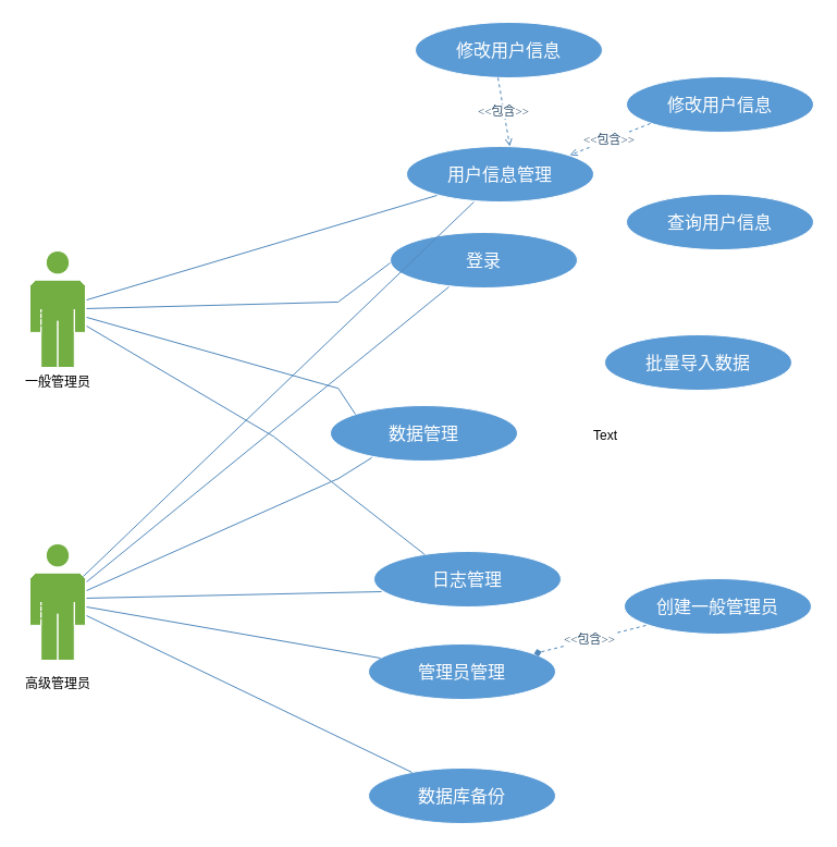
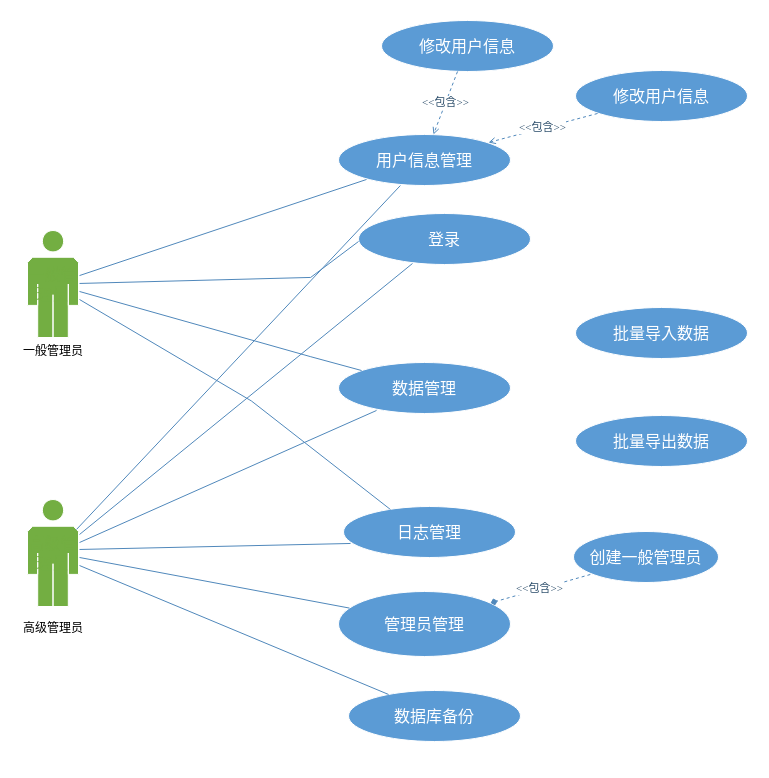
- <mxCell id="8" value="&lt;font style=&quot;font-size:16px;font-family:SimSun;color:#ffffff;direction:ltr;letter-spacing:0px;line-height:120%;opacity:1&quot;&gt;用户信息管理&lt;br/&gt;&lt;/font&gt;" style="verticalAlign=middle;align=center;vsdxID=7;fillColor=#5b9bd5;gradientColor=none;shape=stencil(vVHLDsIgEPwajiQI6RfU+h8bu22JCGRB2/69kG1iazx58DazM/vIjjBtmiCi0CplCjecbZ8nYc5Ca+snJJsLEqYTph0C4Ujh4XvmEaqzont41gkL96naodXKrGF6YSfQtUi0OXXDVlqPfJNP6usotUhYbJIUMmQb/GGrAxpRljVycDBuc1hKM2LclX8/7H9nFfB+82Cd45T2+mcspcSRmu4F);strokeColor=#ffffff;labelBackgroundColor=none;rounded=0;html=1;whiteSpace=wrap;" parent="1" vertex="1"><mxGeometry x="373" y="134" width="172" height="51" as="geometry" /></mxCell>
+ <mxCell id="8" value="&lt;font style=&quot;font-size:16px;font-family:SimSun;color:#ffffff;direction:ltr;letter-spacing:0px;line-height:120%;opacity:1&quot;&gt;用户信息管理&lt;br/&gt;&lt;/font&gt;" style="verticalAlign=middle;align=center;vsdxID=7;fillColor=#5b9bd5;gradientColor=none;shape=stencil(vVHLDsIgEPwajiQI6RfU+h8bu22JCGRB2/69kG1iazx58DazM/vIjjBtmiCi0CplCjecbZ8nYc5Ca+snJJsLEqYTph0C4Ujh4XvmEaqzont41gkL96naodXKrGF6YSfQtUi0OXXDVlqPfJNP6usotUhYbJIUMmQb/GGrAxpRljVycDBuc1hKM2LclX8/7H9nFfB+82Cd45T2+mcspcSRmu4F);strokeColor=#ffffff;labelBackgroundColor=none;rounded=0;html=1;whiteSpace=wrap;" parent="1" vertex="1"><mxGeometry x="338" y="134" width="172" height="51" as="geometry" /></mxCell>
- <mxCell id="11" value="&lt;font style=&quot;font-size:16px;font-family:SimSun;color:#ffffff;direction:ltr;letter-spacing:0px;line-height:120%;opacity:1&quot;&gt;查询用户信息&lt;br/&gt;&lt;/font&gt;" style="verticalAlign=middle;align=center;vsdxID=10;fillColor=#5b9bd5;gradientColor=none;shape=stencil(vVHLDsIgEPwajiQI6RfU+h8bu22JCGRB2/69kG1iazx58DazM/vIjjBtmiCi0CplCjecbZ8nYc5Ca+snJJsLEqYTph0C4Ujh4XvmEaqzont41gkL96naodXKrGF6YSfQtUi0OXXDVlqPfJNP6usotUhYbJIUMmQb/GGrAxpRljVycDBuc1hKM2LclX8/7H9nFfB+82Cd45T2+mcspcSRmu4F);strokeColor=#ffffff;labelBackgroundColor=none;rounded=0;html=1;whiteSpace=wrap;" parent="1" vertex="1"><mxGeometry x="575" y="178" width="172" height="51" as="geometry" /></mxCell>
- <mxCell id="12" value="&lt;font style=&quot;font-size:16px;font-family:SimSun;color:#ffffff;direction:ltr;letter-spacing:0px;line-height:120%;opacity:1&quot;&gt;批量导入数据&lt;br/&gt;&lt;/font&gt;" style="verticalAlign=middle;align=center;vsdxID=14;fillColor=#5b9bd5;gradientColor=none;shape=stencil(vVHLDsIgEPwajiQI6RfU+h8bu22JCGRB2/69kG1iazx58DazM/vIjjBtmiCi0CplCjecbZ8nYc5Ca+snJJsLEqYTph0C4Ujh4XvmEaqzont41gkL96naodXKrGF6YSfQtUi0OXXDVlqPfJNP6usotUhYbJIUMmQb/GGrAxpRljVycDBuc1hKM2LclX8/7H9nFfB+82Cd45T2+mcspcSRmu4F);strokeColor=#ffffff;labelBackgroundColor=none;rounded=0;html=1;whiteSpace=wrap;" parent="1" vertex="1"><mxGeometry x="555" y="307" width="172" height="51" as="geometry" /></mxCell>
+ <mxCell id="12" value="&lt;font style=&quot;font-size:16px;font-family:SimSun;color:#ffffff;direction:ltr;letter-spacing:0px;line-height:120%;opacity:1&quot;&gt;批量导入数据&lt;br/&gt;&lt;/font&gt;" style="verticalAlign=middle;align=center;vsdxID=14;fillColor=#5b9bd5;gradientColor=none;shape=stencil(vVHLDsIgEPwajiQI6RfU+h8bu22JCGRB2/69kG1iazx58DazM/vIjjBtmiCi0CplCjecbZ8nYc5Ca+snJJsLEqYTph0C4Ujh4XvmEaqzont41gkL96naodXKrGF6YSfQtUi0OXXDVlqPfJNP6usotUhYbJIUMmQb/GGrAxpRljVycDBuc1hKM2LclX8/7H9nFfB+82Cd45T2+mcspcSRmu4F);strokeColor=#ffffff;labelBackgroundColor=none;rounded=0;html=1;whiteSpace=wrap;" parent="1" vertex="1"><mxGeometry x="575" y="307" width="172" height="51" as="geometry" /></mxCell>
- <mxCell id="5" value="&lt;font style=&quot;font-size:16px;font-family:SimSun;color:#ffffff;direction:ltr;letter-spacing:0px;line-height:120%;opacity:1&quot;&gt;数据管理&lt;br/&gt;&lt;/font&gt;" style="verticalAlign=middle;align=center;vsdxID=4;fillColor=#5b9bd5;gradientColor=none;shape=stencil(vVHLDsIgEPwajiQI6RfU+h8bu22JCGRB2/69kG1iazx58DazM/vIjjBtmiCi0CplCjecbZ8nYc5Ca+snJJsLEqYTph0C4Ujh4XvmEaqzont41gkL96naodXKrGF6YSfQtUi0OXXDVlqPfJNP6usotUhYbJIUMmQb/GGrAxpRljVycDBuc1hKM2LclX8/7H9nFfB+82Cd45T2+mcspcSRmu4F);strokeColor=#ffffff;labelBackgroundColor=none;rounded=0;html=1;whiteSpace=wrap;" parent="1" vertex="1"><mxGeometry x="303" y="372" width="172" height="51" as="geometry" /></mxCell>
+ <mxCell id="5" value="&lt;font style=&quot;font-size:16px;font-family:SimSun;color:#ffffff;direction:ltr;letter-spacing:0px;line-height:120%;opacity:1&quot;&gt;数据管理&lt;br/&gt;&lt;/font&gt;" style="verticalAlign=middle;align=center;vsdxID=4;fillColor=#5b9bd5;gradientColor=none;shape=stencil(vVHLDsIgEPwajiQI6RfU+h8bu22JCGRB2/69kG1iazx58DazM/vIjjBtmiCi0CplCjecbZ8nYc5Ca+snJJsLEqYTph0C4Ujh4XvmEaqzont41gkL96naodXKrGF6YSfQtUi0OXXDVlqPfJNP6usotUhYbJIUMmQb/GGrAxpRljVycDBuc1hKM2LclX8/7H9nFfB+82Cd45T2+mcspcSRmu4F);strokeColor=#ffffff;labelBackgroundColor=none;rounded=0;html=1;whiteSpace=wrap;" parent="1" vertex="1"><mxGeometry x="338" y="362" width="172" height="51" as="geometry" /></mxCell>
- <mxCell id="29" value="Text" style="text;html=1;strokeColor=none;fillColor=none;align=center;verticalAlign=middle;whiteSpace=wrap;rounded=0;" vertex="1" parent="1"><mxGeometry x="536" y="390" width="40" height="20" as="geometry" /></mxCell>
+ <mxCell id="13" value="&lt;font style=&quot;font-size:16px;font-family:SimSun;color:#ffffff;direction:ltr;letter-spacing:0px;line-height:120%;opacity:1&quot;&gt;批量导出数据&lt;br/&gt;&lt;/font&gt;" style="verticalAlign=middle;align=center;vsdxID=15;fillColor=#5b9bd5;gradientColor=none;shape=stencil(vVHLDsIgEPwajiQI6RfU+h8bu22JCGRB2/69kG1iazx58DazM/vIjjBtmiCi0CplCjecbZ8nYc5Ca+snJJsLEqYTph0C4Ujh4XvmEaqzont41gkL96naodXKrGF6YSfQtUi0OXXDVlqPfJNP6usotUhYbJIUMmQb/GGrAxpRljVycDBuc1hKM2LclX8/7H9nFfB+82Cd45T2+mcspcSRmu4F);strokeColor=#ffffff;labelBackgroundColor=none;rounded=0;html=1;whiteSpace=wrap;" parent="1" vertex="1"><mxGeometry x="575" y="415" width="172" height="51" as="geometry" /></mxCell>
- <mxCell id="14" value="&lt;font style=&quot;font-size:16px;font-family:SimSun;color:#ffffff;direction:ltr;letter-spacing:0px;line-height:120%;opacity:1&quot;&gt;创建一般管理员&lt;br/&gt;&lt;/font&gt;" style="verticalAlign=middle;align=center;vsdxID=18;fillColor=#5b9bd5;gradientColor=none;shape=stencil(vVHLDsIgEPwajiQI6RfU+h8bu22JCGRB2/69kG1iazx58DazM/vIjjBtmiCi0CplCjecbZ8nYc5Ca+snJJsLEqYTph0C4Ujh4XvmEaqzont41gkL96naodXKrGF6YSfQtUi0OXXDVlqPfJNP6usotUhYbJIUMmQb/GGrAxpRljVycDBuc1hKM2LclX8/7H9nFfB+82Cd45T2+mcspcSRmu4F);strokeColor=#ffffff;labelBackgroundColor=none;rounded=0;html=1;whiteSpace=wrap;" parent="1" vertex="1"><mxGeometry x="573" y="531" width="172" height="51" as="geometry" /></mxCell>
+ <mxCell id="14" value="&lt;font style=&quot;font-size:16px;font-family:SimSun;color:#ffffff;direction:ltr;letter-spacing:0px;line-height:120%;opacity:1&quot;&gt;创建一般管理员&lt;br/&gt;&lt;/font&gt;" style="verticalAlign=middle;align=center;vsdxID=18;fillColor=#5b9bd5;gradientColor=none;shape=stencil(vVHLDsIgEPwajiQI6RfU+h8bu22JCGRB2/69kG1iazx58DazM/vIjjBtmiCi0CplCjecbZ8nYc5Ca+snJJsLEqYTph0C4Ujh4XvmEaqzont41gkL96naodXKrGF6YSfQtUi0OXXDVlqPfJNP6usotUhYbJIUMmQb/GGrAxpRljVycDBuc1hKM2LclX8/7H9nFfB+82Cd45T2+mcspcSRmu4F);strokeColor=#ffffff;labelBackgroundColor=none;rounded=0;html=1;whiteSpace=wrap;" parent="1" vertex="1"><mxGeometry x="573" y="531" width="145" height="51" as="geometry" /></mxCell>
- <mxCell id="7" value="&lt;font style=&quot;font-size:16px;font-family:SimSun;color:#ffffff;direction:ltr;letter-spacing:0px;line-height:120%;opacity:1&quot;&gt;管理员管理&lt;br/&gt;&lt;/font&gt;" style="verticalAlign=middle;align=center;vsdxID=6;fillColor=#5b9bd5;gradientColor=none;shape=stencil(vVHLDsIgEPwajiQI6RfU+h8bu22JCGRB2/69kG1iazx58DazM/vIjjBtmiCi0CplCjecbZ8nYc5Ca+snJJsLEqYTph0C4Ujh4XvmEaqzont41gkL96naodXKrGF6YSfQtUi0OXXDVlqPfJNP6usotUhYbJIUMmQb/GGrAxpRljVycDBuc1hKM2LclX8/7H9nFfB+82Cd45T2+mcspcSRmu4F);strokeColor=#ffffff;labelBackgroundColor=none;rounded=0;html=1;whiteSpace=wrap;" parent="1" vertex="1"><mxGeometry x="338" y="591" width="172" height="51" as="geometry" /></mxCell>
+ <mxCell id="7" value="&lt;font style=&quot;font-size:16px;font-family:SimSun;color:#ffffff;direction:ltr;letter-spacing:0px;line-height:120%;opacity:1&quot;&gt;管理员管理&lt;br/&gt;&lt;/font&gt;" style="verticalAlign=middle;align=center;vsdxID=6;fillColor=#5b9bd5;gradientColor=none;shape=stencil(vVHLDsIgEPwajiQI6RfU+h8bu22JCGRB2/69kG1iazx58DazM/vIjjBtmiCi0CplCjecbZ8nYc5Ca+snJJsLEqYTph0C4Ujh4XvmEaqzont41gkL96naodXKrGF6YSfQtUi0OXXDVlqPfJNP6usotUhYbJIUMmQb/GGrAxpRljVycDBuc1hKM2LclX8/7H9nFfB+82Cd45T2+mcspcSRmu4F);strokeColor=#ffffff;labelBackgroundColor=none;rounded=0;html=1;whiteSpace=wrap;" parent="1" vertex="1"><mxGeometry x="338" y="591" width="172" height="65" as="geometry" /></mxCell>
- <mxCell id="9" value="&lt;font style=&quot;font-size:16px;font-family:SimSun;color:#ffffff;direction:ltr;letter-spacing:0px;line-height:120%;opacity:1&quot;&gt;数据库备份&lt;br/&gt;&lt;/font&gt;" style="verticalAlign=middle;align=center;vsdxID=8;fillColor=#5b9bd5;gradientColor=none;shape=stencil(vVHLDsIgEPwajiQI6RfU+h8bu22JCGRB2/69kG1iazx58DazM/vIjjBtmiCi0CplCjecbZ8nYc5Ca+snJJsLEqYTph0C4Ujh4XvmEaqzont41gkL96naodXKrGF6YSfQtUi0OXXDVlqPfJNP6usotUhYbJIUMmQb/GGrAxpRljVycDBuc1hKM2LclX8/7H9nFfB+82Cd45T2+mcspcSRmu4F);strokeColor=#ffffff;labelBackgroundColor=none;rounded=0;html=1;whiteSpace=wrap;" parent="1" vertex="1"><mxGeometry x="338" y="705" width="172" height="51" as="geometry" /></mxCell>
+ <mxCell id="9" value="&lt;font style=&quot;font-size:16px;font-family:SimSun;color:#ffffff;direction:ltr;letter-spacing:0px;line-height:120%;opacity:1&quot;&gt;数据库备份&lt;br/&gt;&lt;/font&gt;" style="verticalAlign=middle;align=center;vsdxID=8;fillColor=#5b9bd5;gradientColor=none;shape=stencil(vVHLDsIgEPwajiQI6RfU+h8bu22JCGRB2/69kG1iazx58DazM/vIjjBtmiCi0CplCjecbZ8nYc5Ca+snJJsLEqYTph0C4Ujh4XvmEaqzont41gkL96naodXKrGF6YSfQtUi0OXXDVlqPfJNP6usotUhYbJIUMmQb/GGrAxpRljVycDBuc1hKM2LclX8/7H9nFfB+82Cd45T2+mcspcSRmu4F);strokeColor=#ffffff;labelBackgroundColor=none;rounded=0;html=1;whiteSpace=wrap;" parent="1" vertex="1"><mxGeometry x="348" y="690" width="172" height="51" as="geometry" /></mxCell>
